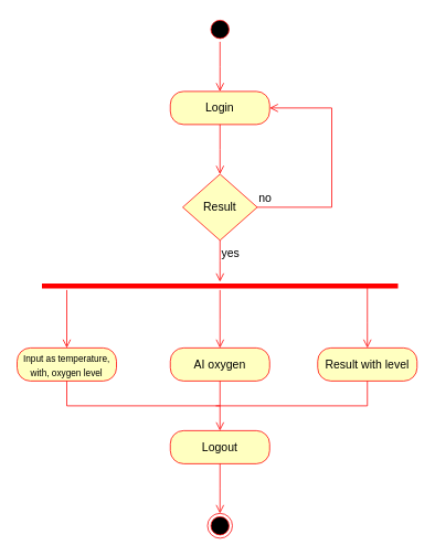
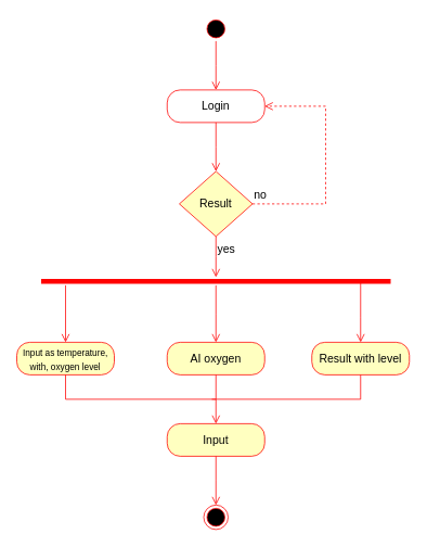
- <mxCell id="4" value="Login" style="rounded=1;whiteSpace=wrap;html=1;arcSize=40;fontColor=#000000;fillColor=#ffffc0;strokeColor=#ff0000;fontSize=14;" vertex="1" parent="1"><mxGeometry x="205" y="110" width="120" height="40" as="geometry" /></mxCell>
+ <mxCell id="4" value="Login" style="rounded=1;whiteSpace=wrap;html=1;arcSize=40;fontColor=#000000;fillColor=#ffffff;strokeColor=#ff0000;fontSize=14;" vertex="1" parent="1"><mxGeometry x="205" y="110" width="120" height="40" as="geometry" /></mxCell>
- <mxCell id="7" value="no" style="edgeStyle=orthogonalEdgeStyle;html=1;align=left;verticalAlign=bottom;endArrow=open;endSize=8;strokeColor=#ff0000;rounded=0;fontSize=14;entryX=1;entryY=0.5;entryDx=0;entryDy=0;" edge="1" parent="1" source="6" target="4"><mxGeometry x="-1" relative="1" as="geometry"><mxPoint x="400" y="230" as="targetPoint" /><Array as="points"><mxPoint x="400" y="250" /><mxPoint x="400" y="130" /></Array></mxGeometry></mxCell>
+ <mxCell id="7" value="no" style="edgeStyle=orthogonalEdgeStyle;html=1;align=left;verticalAlign=bottom;endArrow=open;endSize=8;strokeColor=#ff0000;rounded=0;fontSize=14;entryX=1;entryY=0.5;entryDx=0;entryDy=0;dashed=1;" edge="1" parent="1" source="6" target="4"><mxGeometry x="-1" relative="1" as="geometry"><mxPoint x="400" y="230" as="targetPoint" /><Array as="points"><mxPoint x="400" y="250" /><mxPoint x="400" y="130" /></Array></mxGeometry></mxCell>
- <mxCell id="17" value="Logout" style="rounded=1;whiteSpace=wrap;html=1;arcSize=40;fontColor=#000000;fillColor=#ffffc0;strokeColor=#ff0000;fontSize=14;" vertex="1" parent="1"><mxGeometry x="205" y="520" width="120" height="40" as="geometry" /></mxCell>
+ <mxCell id="17" value="Input" style="rounded=1;whiteSpace=wrap;html=1;arcSize=40;fontColor=#000000;fillColor=#ffffc0;strokeColor=#ff0000;fontSize=14;" vertex="1" parent="1"><mxGeometry x="205" y="520" width="120" height="40" as="geometry" /></mxCell>
